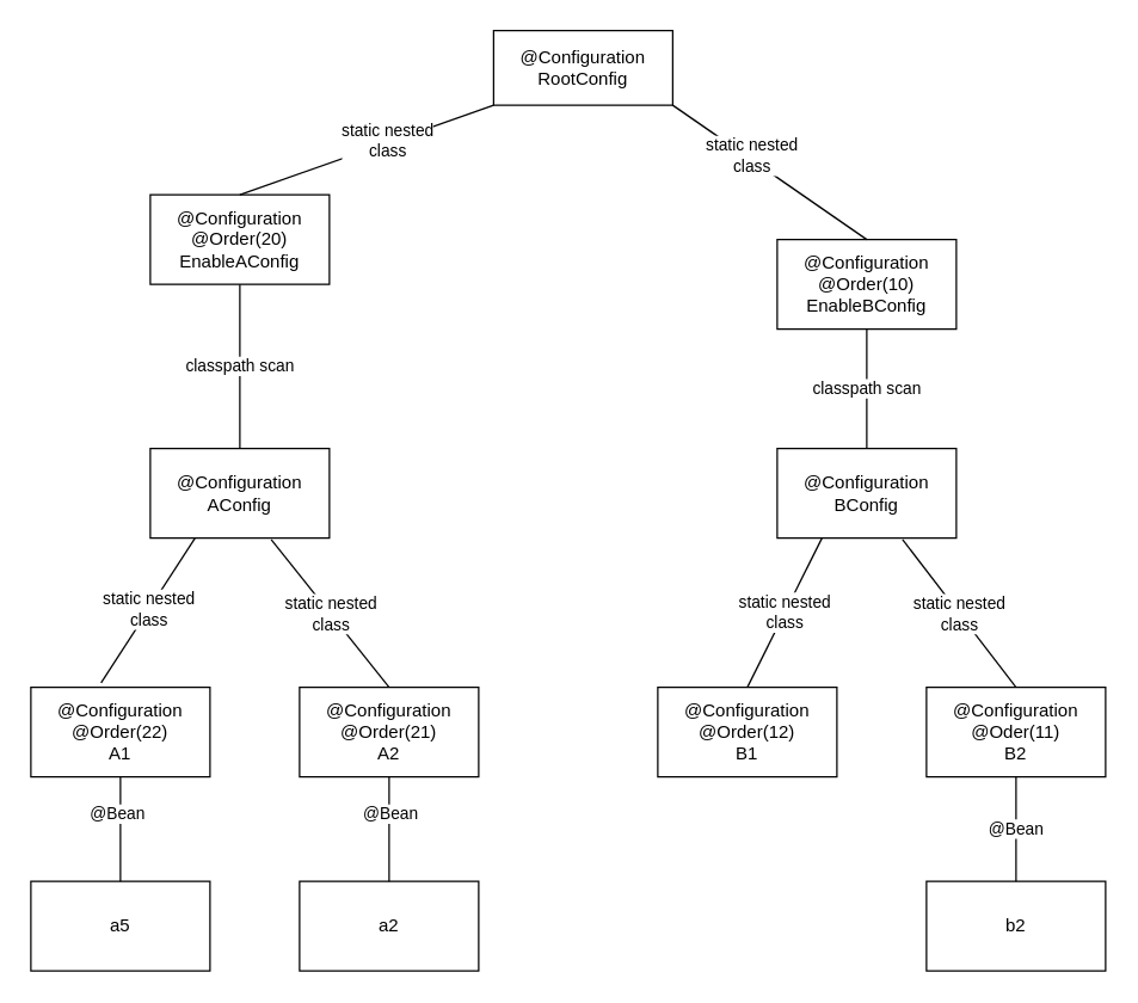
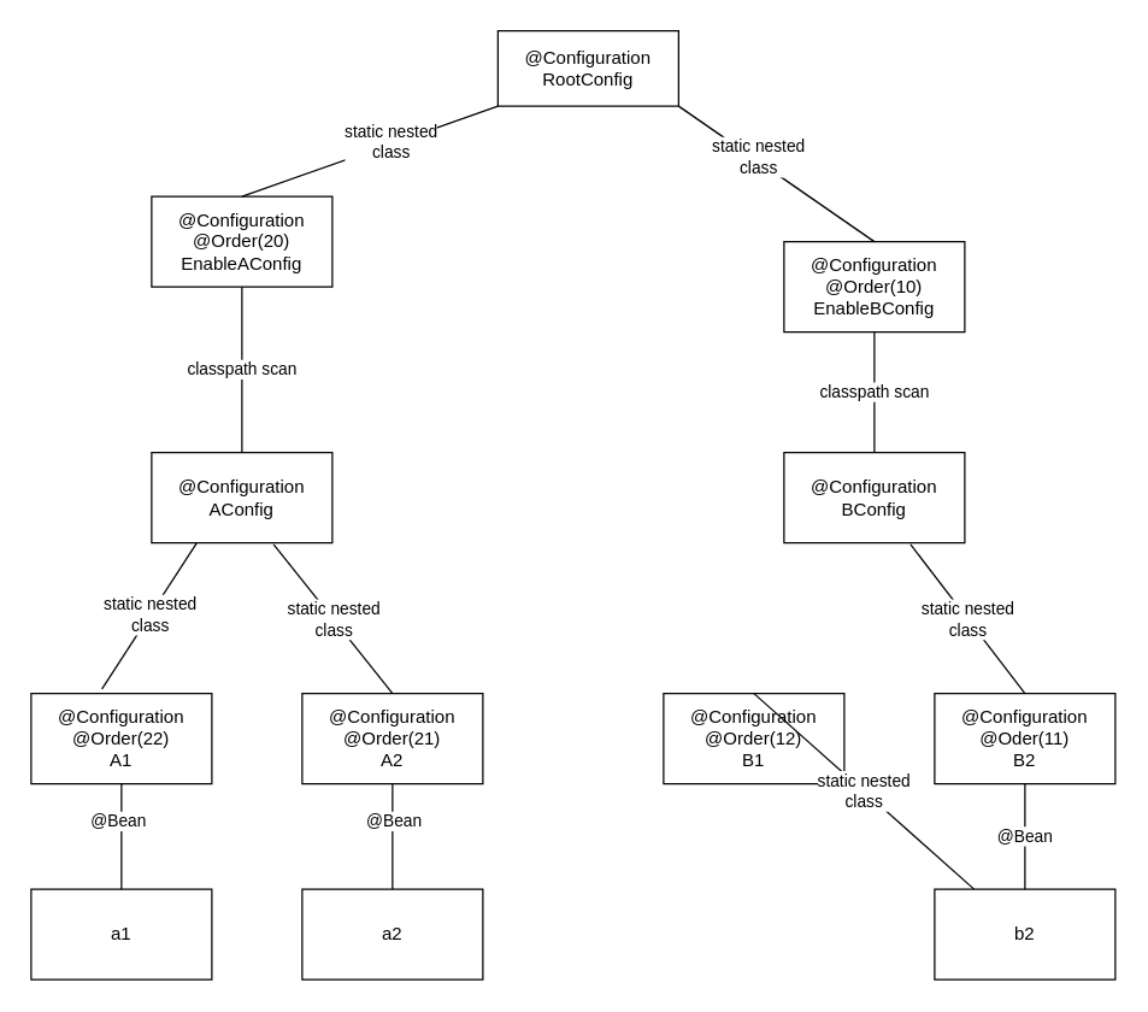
- <mxCell id="19" value="static nested&lt;br&gt;class" style="endArrow=none;html=1;rounded=0;exitX=0.5;exitY=0;exitDx=0;exitDy=0;entryX=0.25;entryY=1;entryDx=0;entryDy=0;" edge="1" parent="1" source="8" target="6"><mxGeometry width="50" height="50" relative="1" as="geometry"><mxPoint x="380" y="380" as="sourcePoint" /><mxPoint x="430" y="330" as="targetPoint" /></mxGeometry></mxCell>
+ <mxCell id="19" value="static nested&lt;br&gt;class" style="endArrow=none;html=1;rounded=0;exitX=0.5;exitY=0;exitDx=0;exitDy=0;" edge="1" parent="1" source="8" target="23"><mxGeometry width="50" height="50" relative="1" as="geometry"><mxPoint x="380" y="380" as="sourcePoint" /><mxPoint x="430" y="330" as="targetPoint" /></mxGeometry></mxCell>
- <mxCell id="21" value="a5" style="rounded=0;whiteSpace=wrap;html=1;" vertex="1" parent="1"><mxGeometry x="20" y="590" width="120" height="60" as="geometry" /></mxCell>
+ <mxCell id="21" value="a1" style="rounded=0;whiteSpace=wrap;html=1;" vertex="1" parent="1"><mxGeometry x="20" y="590" width="120" height="60" as="geometry" /></mxCell>
